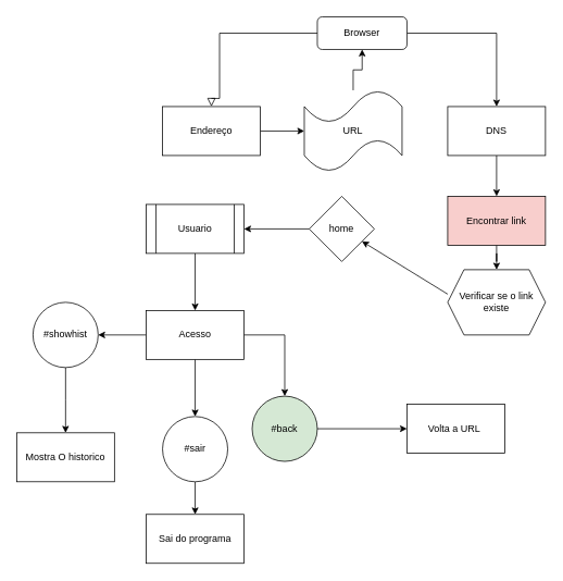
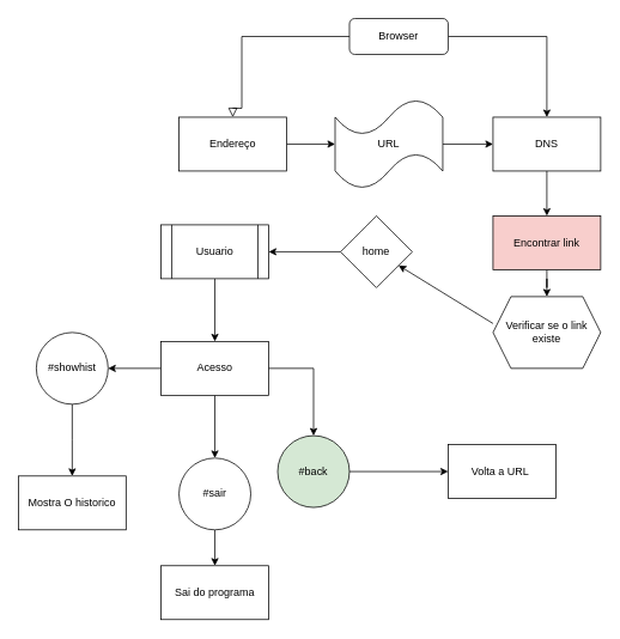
- <mxCell id="17" style="edgeStyle=orthogonalEdgeStyle;rounded=0;orthogonalLoop=1;jettySize=auto;html=1;" edge="1" parent="1" source="18" target="4"><mxGeometry relative="1" as="geometry"><mxPoint x="539" y="160" as="targetPoint" /></mxGeometry></mxCell>
+ <mxCell id="17" style="edgeStyle=orthogonalEdgeStyle;rounded=0;orthogonalLoop=1;jettySize=auto;html=1;entryX=0;entryY=0.5;entryDx=0;entryDy=0;" edge="1" parent="1" source="18" target="8"><mxGeometry relative="1" as="geometry"><mxPoint x="539" y="160" as="targetPoint" /></mxGeometry></mxCell>
